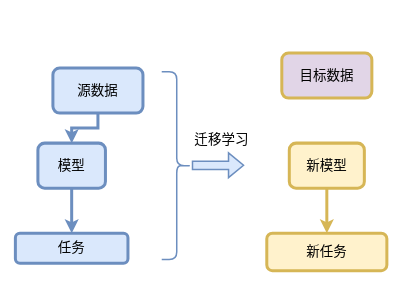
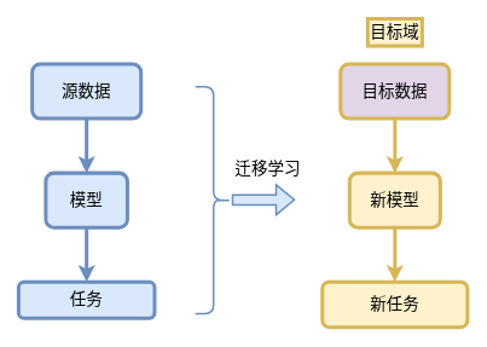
+ <mxCell id="14" value="目标域" style="text;html=1;whiteSpace=wrap;strokeColor=#d6b656;fillColor=#fff2cc;align=center;verticalAlign=middle;rounded=0;strokeWidth=4;fontSize=18;" vertex="1" parent="1"><mxGeometry x="405" y="20" width="60" height="30" as="geometry" /></mxCell>
- <mxCell id="3" value="源数据" style="rounded=1;whiteSpace=wrap;html=1;fillColor=#dae8fc;strokeColor=#6c8ebf;strokeWidth=4;fontStyle=0;fontSize=18;" vertex="1" parent="1"><mxGeometry x="70" y="90" width="120" height="60" as="geometry" /></mxCell>
+ <mxCell id="3" value="源数据" style="rounded=1;whiteSpace=wrap;html=1;fillColor=#dae8fc;strokeColor=#6c8ebf;strokeWidth=4;fontStyle=0;fontSize=18;" vertex="1" parent="1"><mxGeometry x="35" y="70" width="120" height="60" as="geometry" /></mxCell>
+ <mxCell id="9" value="" style="edgeStyle=orthogonalEdgeStyle;rounded=0;orthogonalLoop=1;jettySize=auto;html=1;strokeWidth=4;fillColor=#fff2cc;strokeColor=#d6b656;" edge="1" parent="1" source="10" target="12"><mxGeometry relative="1" as="geometry" /></mxCell>
